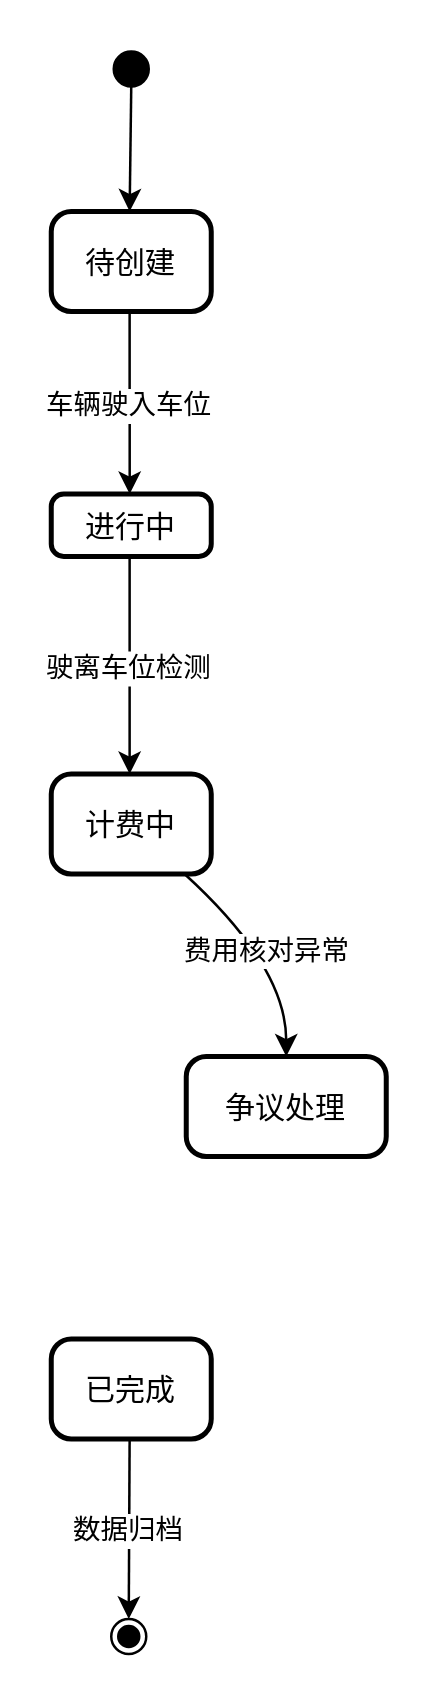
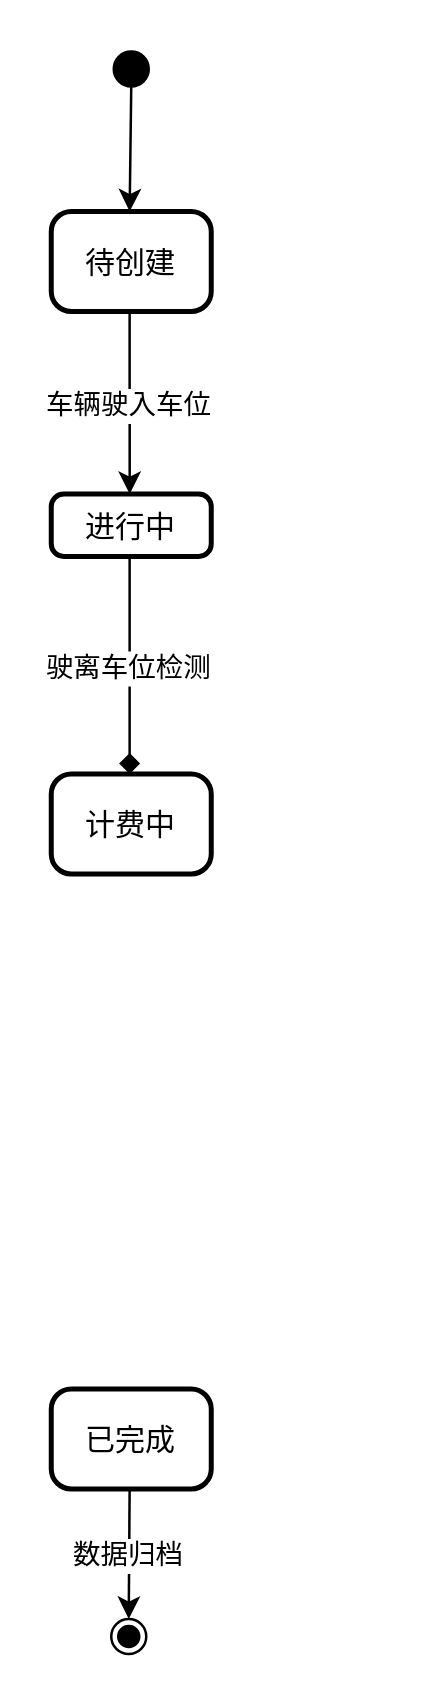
- <mxCell id="11" value="驶离车位检测" style="curved=1;startArrow=none;;exitX=0.49;exitY=0.99;entryX=0.49;entryY=0.01;rounded=0;" edge="1" parent="1" source="4" target="5"><mxGeometry relative="1" as="geometry"><Array as="points" /></mxGeometry></mxCell>
+ <mxCell id="11" value="驶离车位检测" style="curved=1;startArrow=none;exitX=0.49;exitY=0.99;entryX=0.49;entryY=0.01;rounded=0;endArrow=diamond;" edge="1" parent="1" source="4" target="5"><mxGeometry relative="1" as="geometry"><Array as="points" /></mxGeometry></mxCell>
- <mxCell id="13" value="费用核对异常" style="curved=1;startArrow=none;;exitX=0.84;exitY=1.01;entryX=0.5;entryY=0;rounded=0;" edge="1" parent="1" source="5" target="8"><mxGeometry relative="1" as="geometry"><Array as="points"><mxPoint x="114" y="386" /></Array></mxGeometry></mxCell>
- <mxCell id="8" value="争议处理" style="rounded=1;arcSize=20;strokeWidth=2" vertex="1" parent="1"><mxGeometry x="74" y="422" width="80" height="40" as="geometry" /></mxCell>
- <mxCell id="6" value="已完成" style="rounded=1;arcSize=20;strokeWidth=2" vertex="1" parent="1"><mxGeometry x="20" y="535" width="64" height="40" as="geometry" /></mxCell>
+ <mxCell id="6" value="已完成" style="rounded=1;arcSize=20;strokeWidth=2" vertex="1" parent="1"><mxGeometry x="20" y="555" width="64" height="40" as="geometry" /></mxCell>
